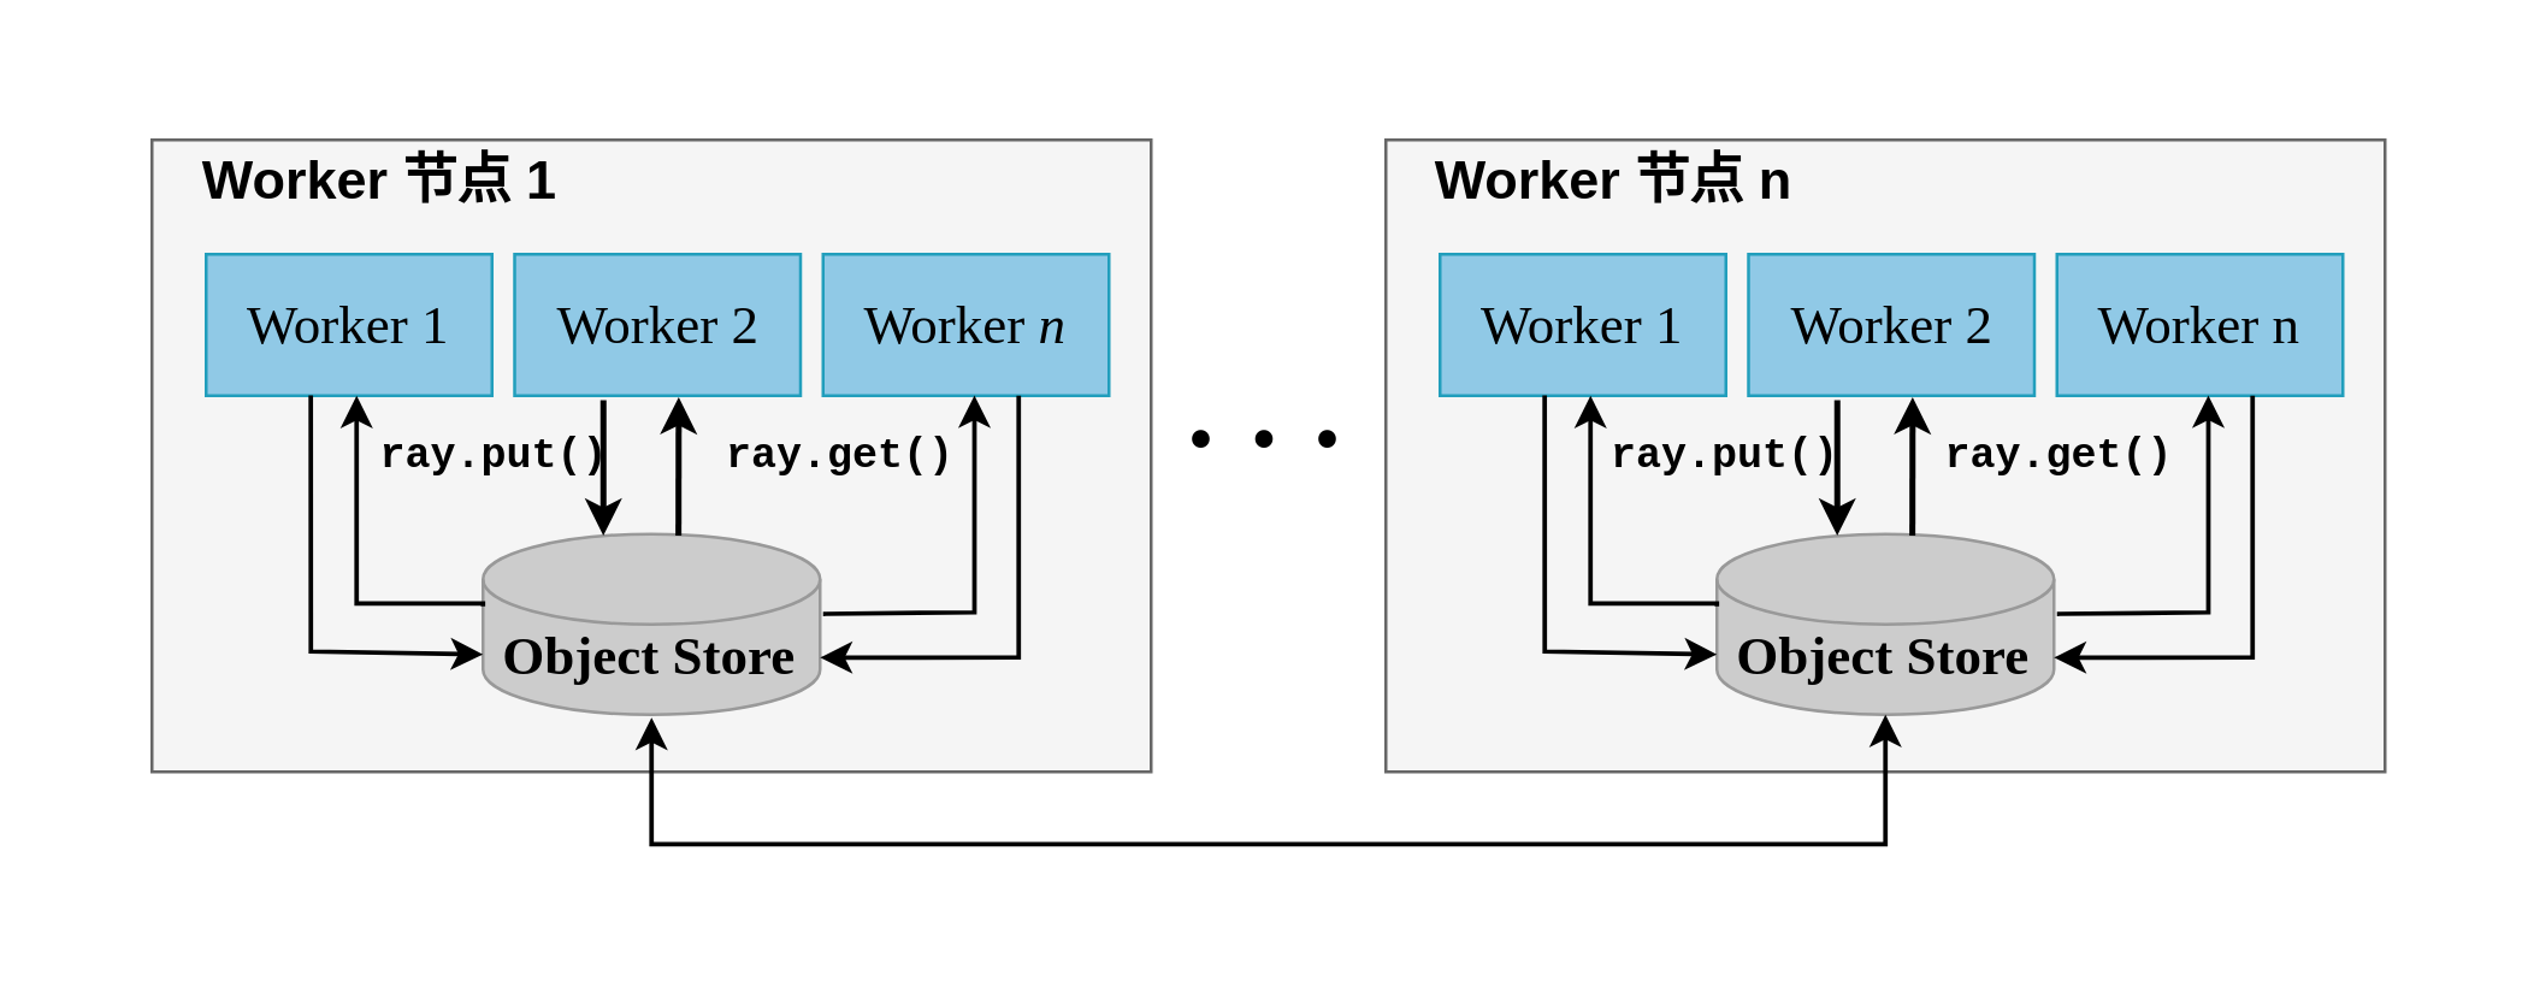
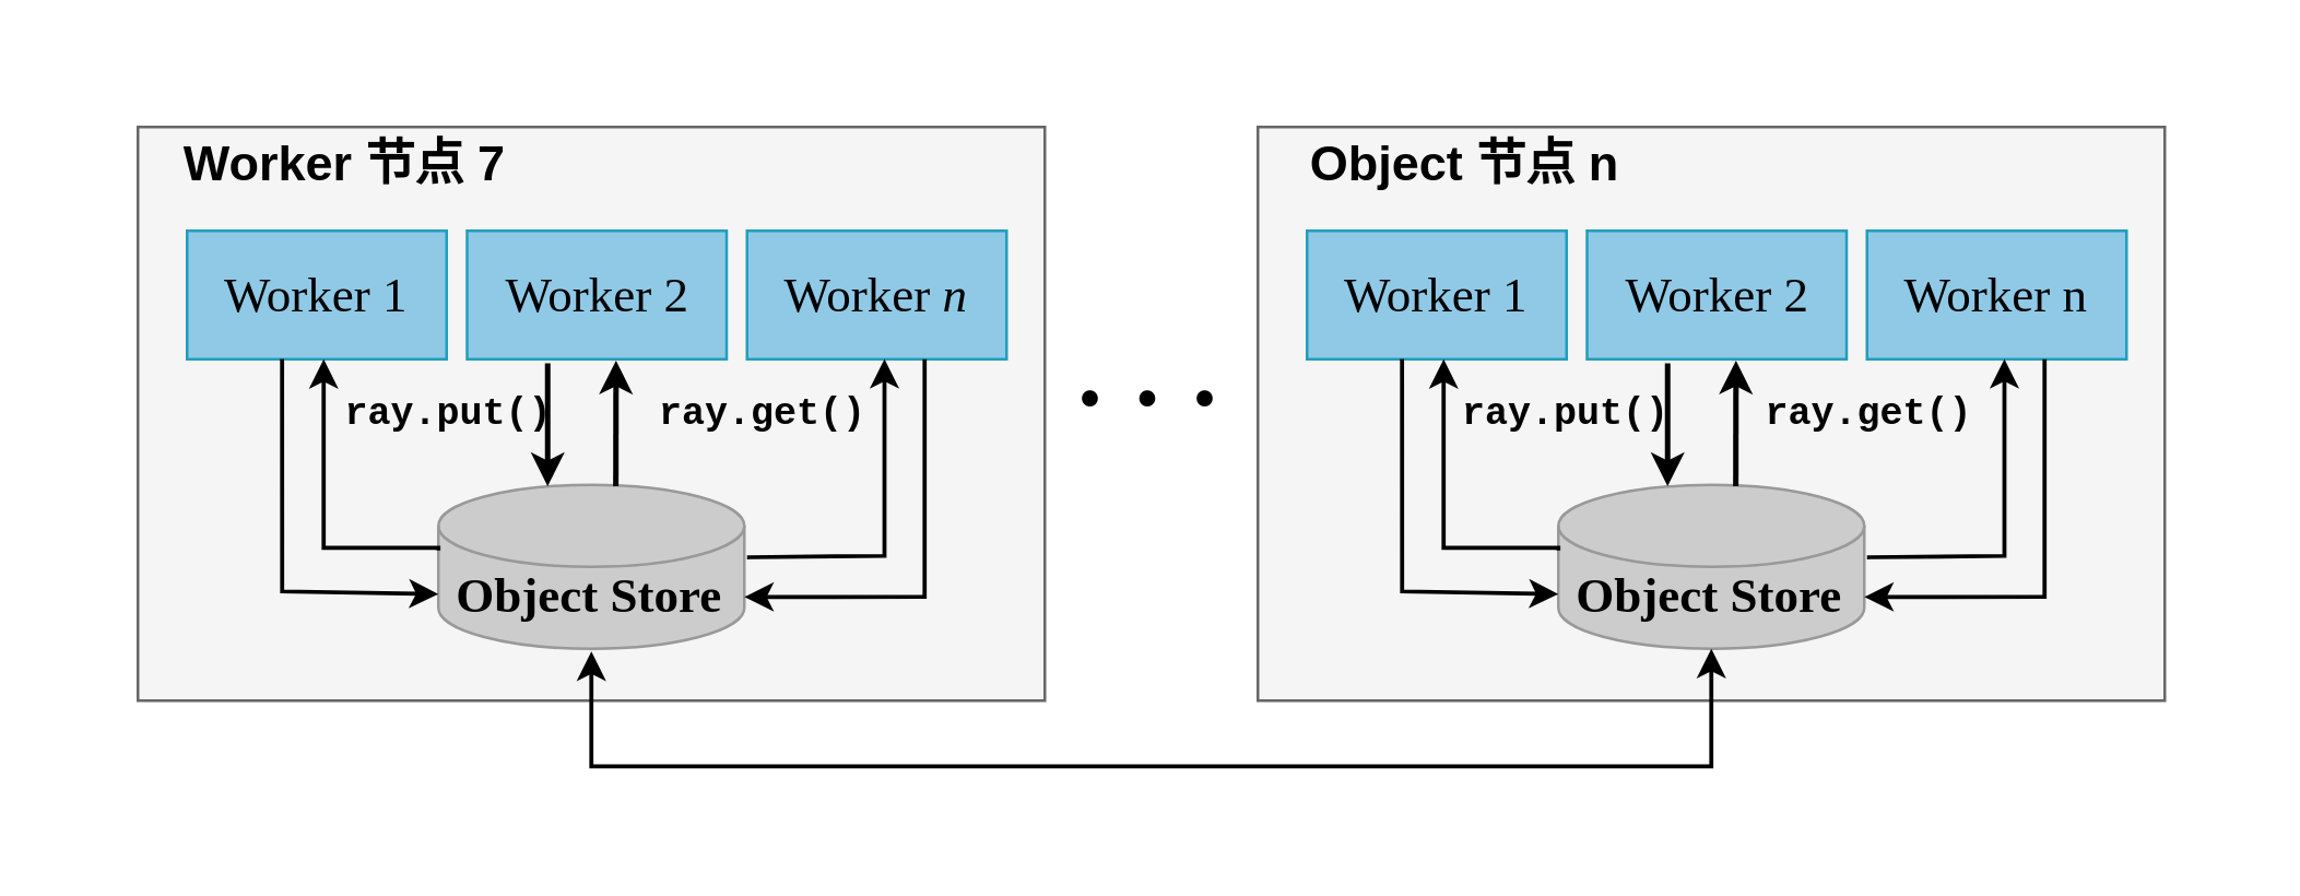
- <mxCell id="7" value="&lt;font face=&quot;Helvetica&quot; style=&quot;font-size: 18px;&quot;&gt;&lt;b style=&quot;&quot;&gt;Worker 节点 1&lt;/b&gt;&lt;/font&gt;" style="text;html=1;strokeColor=none;fillColor=none;align=center;verticalAlign=middle;whiteSpace=wrap;rounded=0;fontColor=#000000;" parent="1" vertex="1"><mxGeometry x="36" y="45" width="180" height="30" as="geometry" /></mxCell>
+ <mxCell id="7" value="&lt;font face=&quot;Helvetica&quot; style=&quot;font-size: 18px;&quot;&gt;&lt;b style=&quot;&quot;&gt;Worker 节点 7&lt;/b&gt;&lt;/font&gt;" style="text;html=1;strokeColor=none;fillColor=none;align=center;verticalAlign=middle;whiteSpace=wrap;rounded=0;fontColor=#000000;" parent="1" vertex="1"><mxGeometry x="36" y="45" width="180" height="30" as="geometry" /></mxCell>
- <mxCell id="23" value="&lt;font style=&quot;font-size: 18px;&quot;&gt;&lt;b style=&quot;&quot;&gt;Worker 节点 n&lt;/b&gt;&lt;/font&gt;" style="text;html=1;strokeColor=none;fillColor=none;align=center;verticalAlign=middle;whiteSpace=wrap;rounded=0;fontColor=#000000;" parent="1" vertex="1"><mxGeometry x="446" y="45" width="180" height="30" as="geometry" /></mxCell>
+ <mxCell id="23" value="&lt;font style=&quot;font-size: 18px;&quot;&gt;&lt;b style=&quot;&quot;&gt;Object 节点 n&lt;/b&gt;&lt;/font&gt;" style="text;html=1;strokeColor=none;fillColor=none;align=center;verticalAlign=middle;whiteSpace=wrap;rounded=0;fontColor=#000000;" parent="1" vertex="1"><mxGeometry x="446" y="45" width="180" height="30" as="geometry" /></mxCell>
